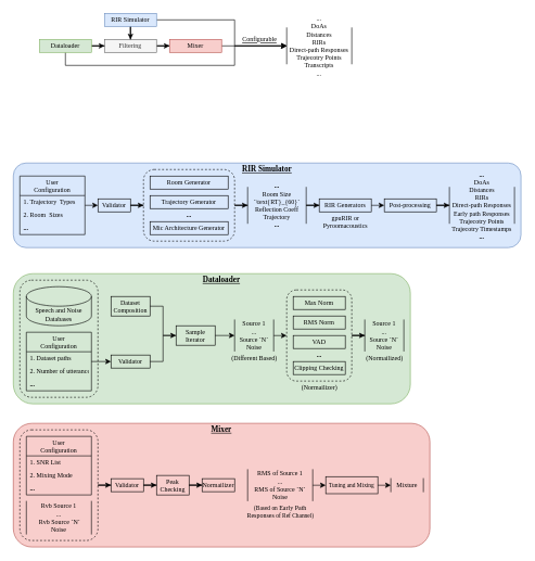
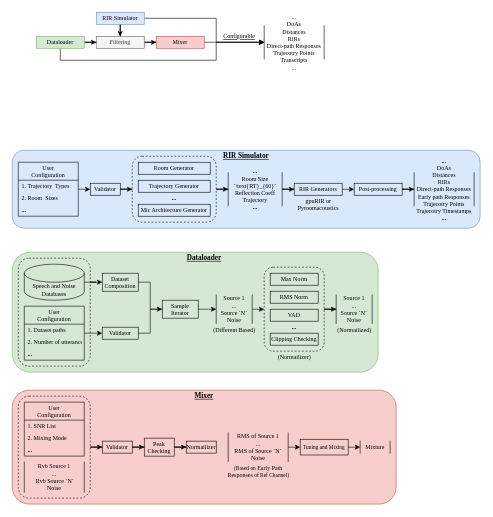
+ <mxCell id="37" style="edgeStyle=orthogonalEdgeStyle;rounded=0;orthogonalLoop=1;jettySize=auto;html=1;entryX=0;entryY=0.5;entryDx=0;entryDy=0;fontFamily=Times New Roman;fontSize=10;fontColor=#FF0000;" parent="1" source="38" target="53" edge="1"><mxGeometry relative="1" as="geometry" /></mxCell>
